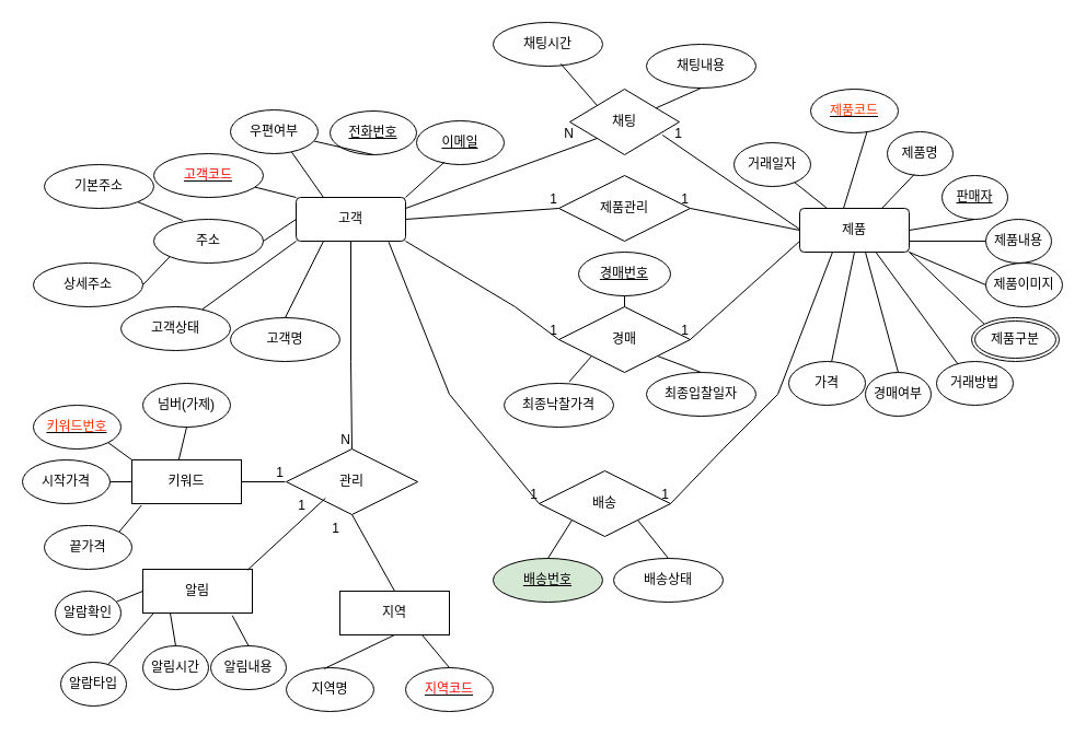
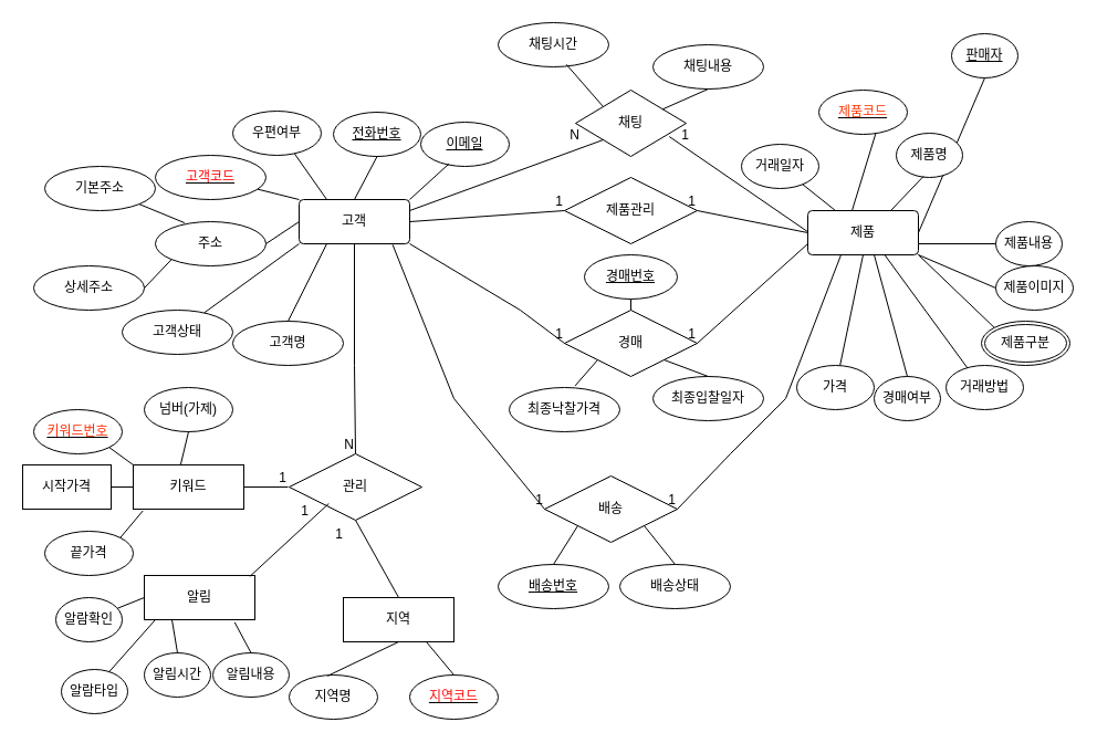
- <mxCell id="11" value="" style="endArrow=none;html=1;rounded=0;exitX=0.5;exitY=1;exitDx=0;exitDy=0;" edge="1" parent="1" target="104" source="9"><mxGeometry relative="1" as="geometry"><mxPoint x="314" y="141" as="sourcePoint" /><mxPoint x="474" y="141" as="targetPoint" /></mxGeometry></mxCell>
+ <mxCell id="11" value="" style="endArrow=none;html=1;rounded=0;entryX=0.5;entryY=0;entryDx=0;entryDy=0;exitX=0.5;exitY=1;exitDx=0;exitDy=0;" edge="1" parent="1" target="2" source="9"><mxGeometry relative="1" as="geometry"><mxPoint x="314" y="141" as="sourcePoint" /><mxPoint x="474" y="141" as="targetPoint" /></mxGeometry></mxCell>
- <mxCell id="26" value="판매자" style="ellipse;whiteSpace=wrap;html=1;align=center;fontStyle=4;" vertex="1" parent="1"><mxGeometry x="860" y="160" width="60" height="40" as="geometry" /></mxCell>
+ <mxCell id="26" value="판매자" style="ellipse;whiteSpace=wrap;html=1;align=center;fontStyle=4;" vertex="1" parent="1"><mxGeometry x="860" y="30" width="60" height="40" as="geometry" /></mxCell>
- <mxCell id="90" value="시작가격" style="ellipse;whiteSpace=wrap;html=1;align=center;" vertex="1" parent="1"><mxGeometry x="20" y="420" width="80" height="40" as="geometry" /></mxCell>
+ <mxCell id="90" value="시작가격" style="whiteSpace=wrap;html=1;align=center;rounded=0;" vertex="1" parent="1"><mxGeometry x="20" y="420" width="80" height="40" as="geometry" /></mxCell>
- <mxCell id="51" value="배송번호" style="ellipse;whiteSpace=wrap;html=1;align=center;fontStyle=4;fillColor=#d5e8d4;" vertex="1" parent="1"><mxGeometry x="450" y="510" width="100" height="40" as="geometry" /></mxCell>
+ <mxCell id="51" value="배송번호" style="ellipse;whiteSpace=wrap;html=1;align=center;fontStyle=4;" vertex="1" parent="1"><mxGeometry x="450" y="510" width="100" height="40" as="geometry" /></mxCell>
